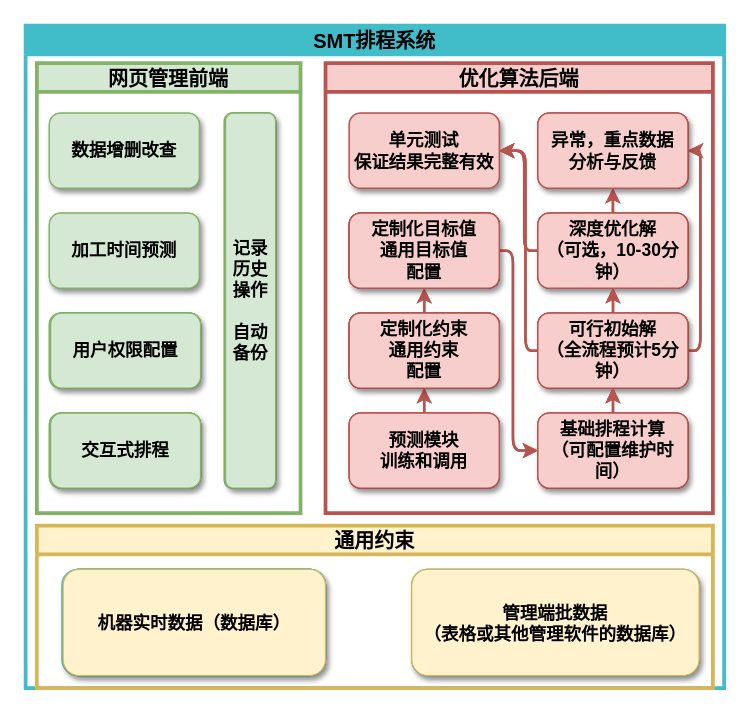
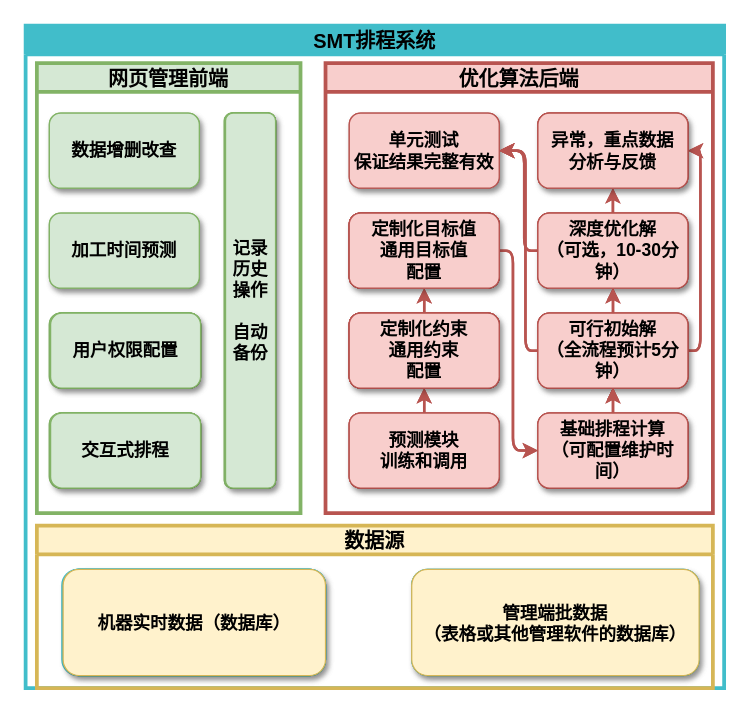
- <mxCell id="3" value="通用约束" style="swimlane;fillColor=#fff2cc;strokeColor=#d6b656;fontSize=16;strokeWidth=3;" parent="2" vertex="1"><mxGeometry x="9" y="400" width="541" height="130" as="geometry" /></mxCell>
+ <mxCell id="3" value="数据源" style="swimlane;fillColor=#fff2cc;strokeColor=#d6b656;fontSize=16;strokeWidth=3;" parent="2" vertex="1"><mxGeometry x="9" y="400" width="541" height="130" as="geometry" /></mxCell>
